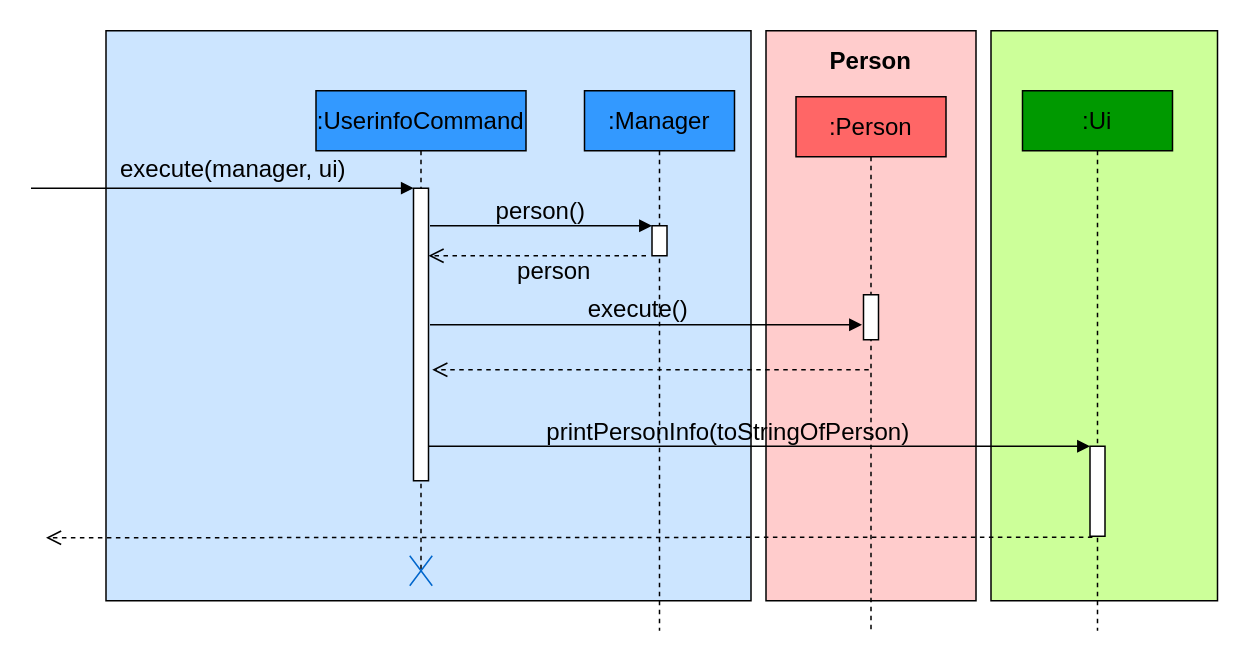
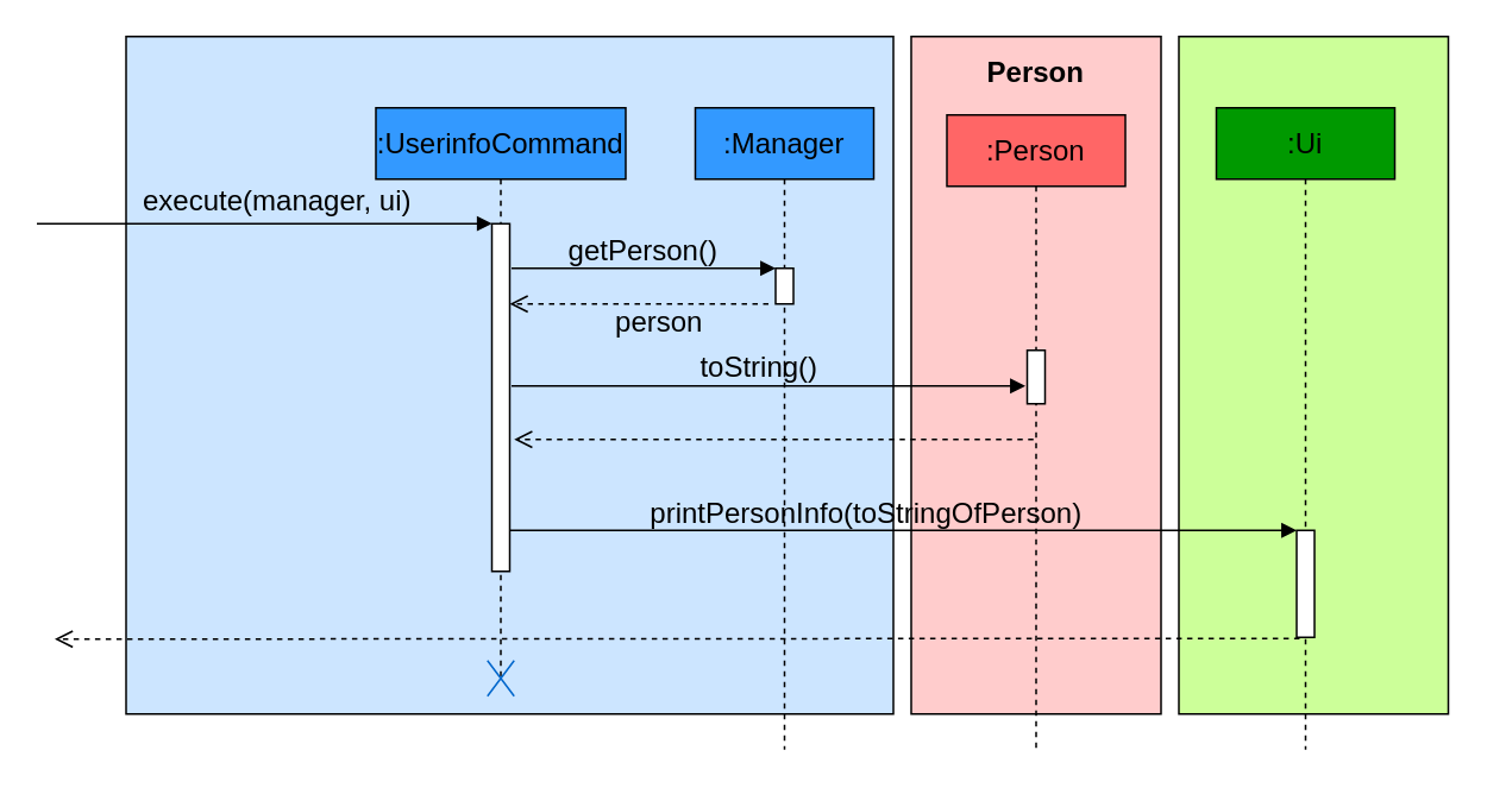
- <mxCell id="17" value="&lt;font style=&quot;font-size: 16px&quot;&gt;person()&lt;/font&gt;" style="text;html=1;strokeColor=none;fillColor=none;align=center;verticalAlign=middle;whiteSpace=wrap;rounded=0;" vertex="1" parent="1"><mxGeometry x="320" y="130" width="80" height="20" as="geometry" /></mxCell>
+ <mxCell id="17" value="&lt;font style=&quot;font-size: 16px&quot;&gt;getPerson()&lt;/font&gt;" style="text;html=1;strokeColor=none;fillColor=none;align=center;verticalAlign=middle;whiteSpace=wrap;rounded=0;" vertex="1" parent="1"><mxGeometry x="320" y="130" width="80" height="20" as="geometry" /></mxCell>
- <mxCell id="24" value="&lt;font style=&quot;font-size: 16px&quot;&gt;execute()&lt;/font&gt;" style="text;html=1;strokeColor=none;fillColor=none;align=center;verticalAlign=middle;whiteSpace=wrap;rounded=0;" vertex="1" parent="1"><mxGeometry x="385" y="195" width="80" height="20" as="geometry" /></mxCell>
+ <mxCell id="24" value="&lt;font style=&quot;font-size: 16px&quot;&gt;toString()&lt;/font&gt;" style="text;html=1;strokeColor=none;fillColor=none;align=center;verticalAlign=middle;whiteSpace=wrap;rounded=0;" vertex="1" parent="1"><mxGeometry x="385" y="195" width="80" height="20" as="geometry" /></mxCell>
